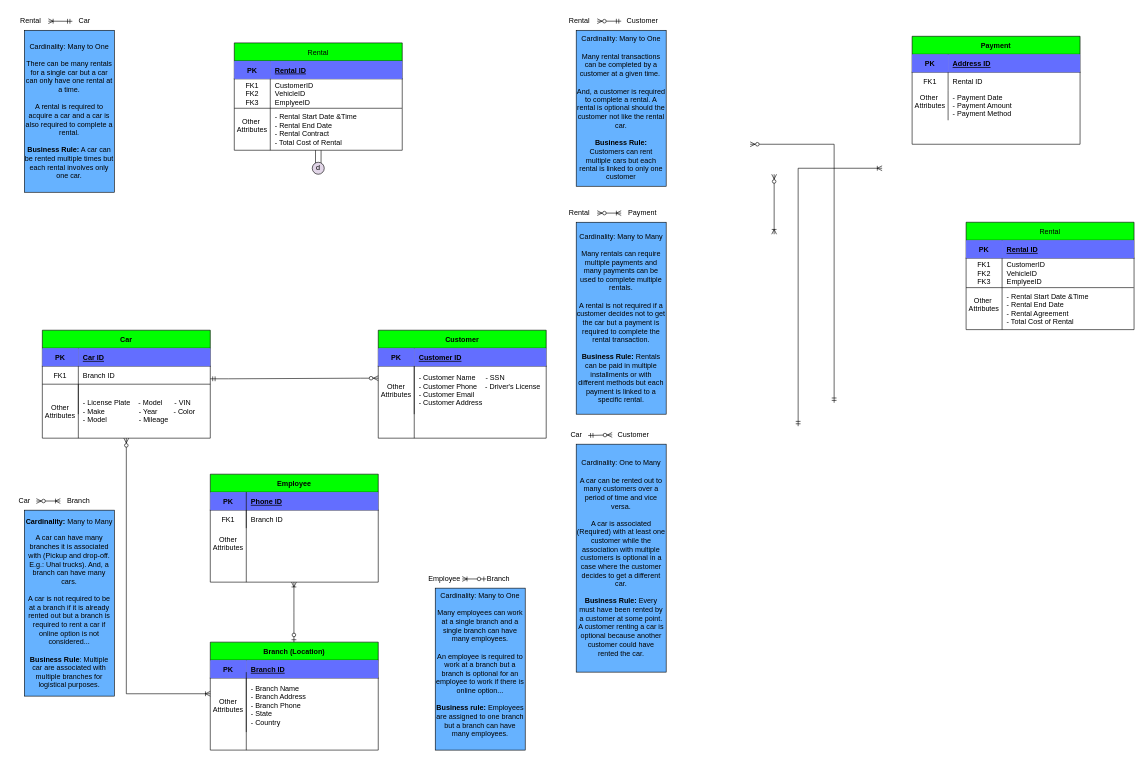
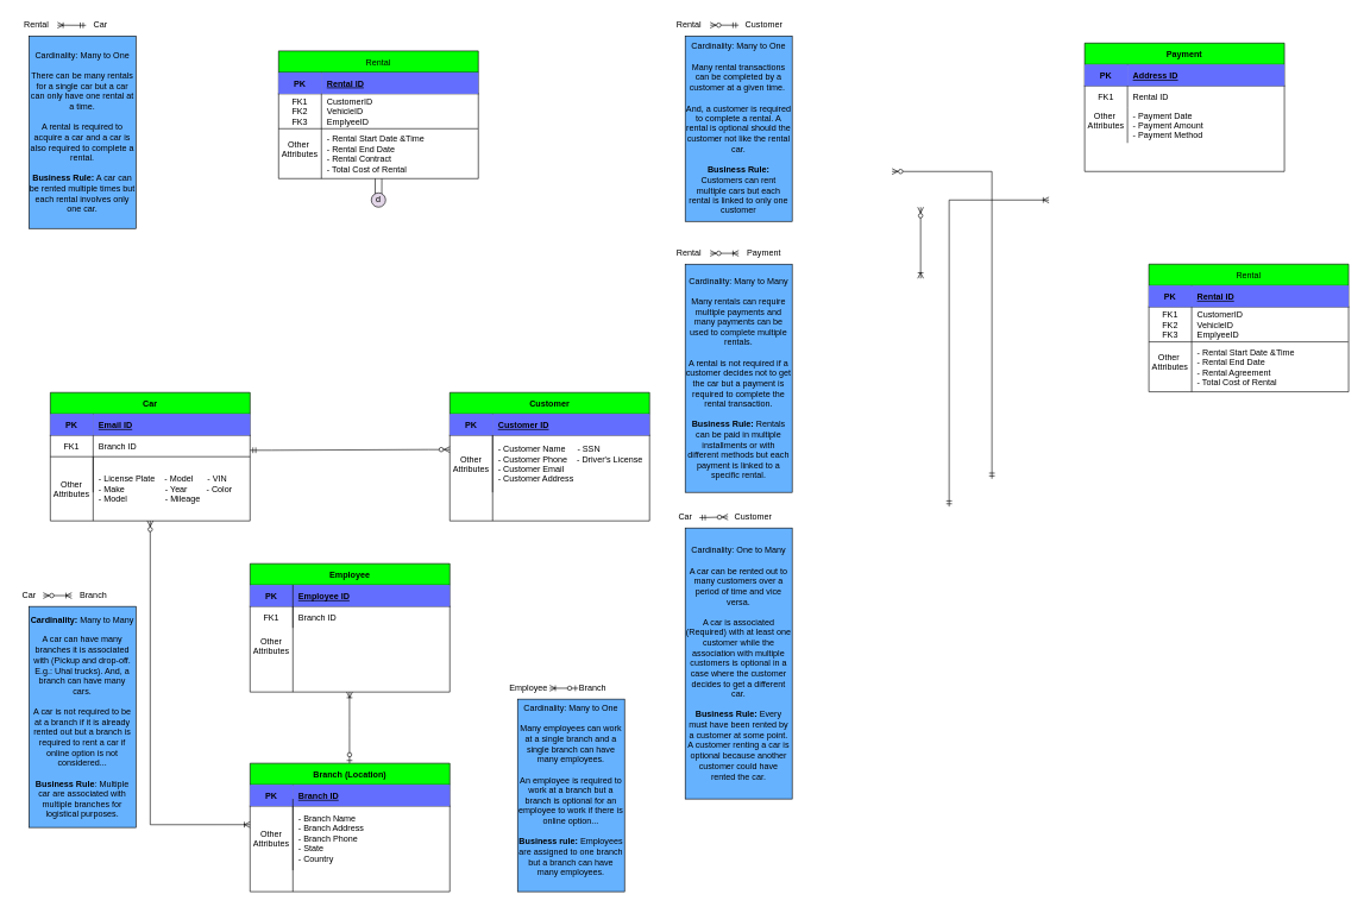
- <mxCell id="21" value="Car ID" style="shape=partialRectangle;overflow=hidden;connectable=0;fillColor=#636EFF;top=0;left=0;bottom=0;right=0;align=left;spacingLeft=6;fontStyle=5;" vertex="1" parent="19"><mxGeometry x="60" width="220" height="30" as="geometry"><mxRectangle width="220" height="30" as="alternateBounds" /></mxGeometry></mxCell>
+ <mxCell id="21" value="Email ID" style="shape=partialRectangle;overflow=hidden;connectable=0;fillColor=#636EFF;top=0;left=0;bottom=0;right=0;align=left;spacingLeft=6;fontStyle=5;" vertex="1" parent="19"><mxGeometry x="60" width="220" height="30" as="geometry"><mxRectangle width="220" height="30" as="alternateBounds" /></mxGeometry></mxCell>
- <mxCell id="12" value="Phone ID" style="shape=partialRectangle;overflow=hidden;connectable=0;fillColor=#636EFF;top=0;left=0;bottom=0;right=0;align=left;spacingLeft=6;fontStyle=5;" vertex="1" parent="10"><mxGeometry x="60" width="220" height="30" as="geometry"><mxRectangle width="220" height="30" as="alternateBounds" /></mxGeometry></mxCell>
+ <mxCell id="12" value="Employee ID" style="shape=partialRectangle;overflow=hidden;connectable=0;fillColor=#636EFF;top=0;left=0;bottom=0;right=0;align=left;spacingLeft=6;fontStyle=5;" vertex="1" parent="10"><mxGeometry x="60" width="220" height="30" as="geometry"><mxRectangle width="220" height="30" as="alternateBounds" /></mxGeometry></mxCell>
